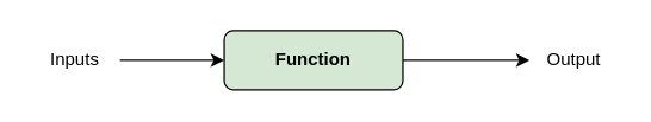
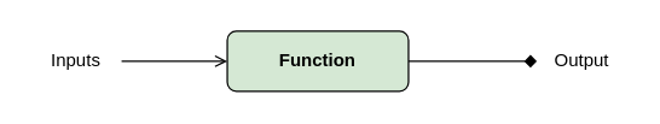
- <mxCell id="4" value="" style="edgeStyle=orthogonalEdgeStyle;rounded=0;orthogonalLoop=1;jettySize=auto;html=1;" parent="1" source="5" target="3" edge="1"><mxGeometry relative="1" as="geometry" /></mxCell>
+ <mxCell id="4" value="" style="edgeStyle=orthogonalEdgeStyle;rounded=0;orthogonalLoop=1;jettySize=auto;html=1;endArrow=open;" parent="1" source="5" target="3" edge="1"><mxGeometry relative="1" as="geometry" /></mxCell>
- <mxCell id="2" value="" style="edgeStyle=orthogonalEdgeStyle;rounded=0;orthogonalLoop=1;jettySize=auto;html=1;" parent="1" source="3" target="6" edge="1"><mxGeometry relative="1" as="geometry" /></mxCell>
+ <mxCell id="2" value="" style="edgeStyle=orthogonalEdgeStyle;rounded=0;orthogonalLoop=1;jettySize=auto;html=1;endArrow=diamond;" parent="1" source="3" target="6" edge="1"><mxGeometry relative="1" as="geometry" /></mxCell>
